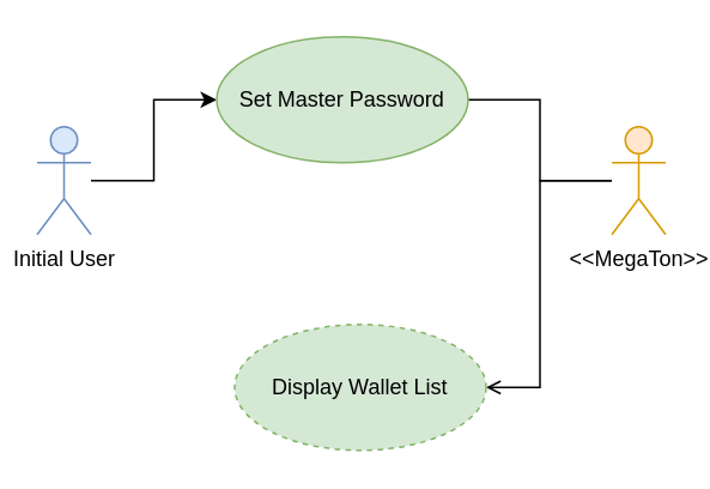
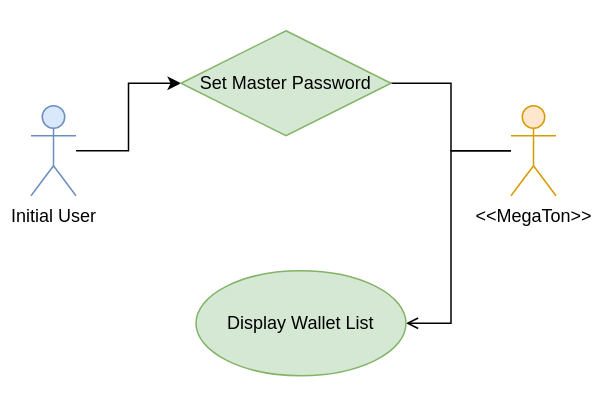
- <mxCell id="5" value="Set Master Password" style="ellipse;whiteSpace=wrap;html=1;fillColor=#d5e8d4;strokeColor=#82b366;" vertex="1" parent="1"><mxGeometry x="120" y="20" width="140" height="70" as="geometry" /></mxCell>
+ <mxCell id="5" value="Set Master Password" style="rhombus;whiteSpace=wrap;html=1;fillColor=#d5e8d4;strokeColor=#82b366;" vertex="1" parent="1"><mxGeometry x="120" y="20" width="140" height="70" as="geometry" /></mxCell>
- <mxCell id="8" value="Display Wallet List" style="ellipse;whiteSpace=wrap;html=1;fillColor=#d5e8d4;strokeColor=#82b366;dashed=1;" vertex="1" parent="1"><mxGeometry x="130" y="180" width="140" height="70" as="geometry" /></mxCell>
+ <mxCell id="8" value="Display Wallet List" style="ellipse;whiteSpace=wrap;html=1;fillColor=#d5e8d4;strokeColor=#82b366;" vertex="1" parent="1"><mxGeometry x="130" y="180" width="140" height="70" as="geometry" /></mxCell>
